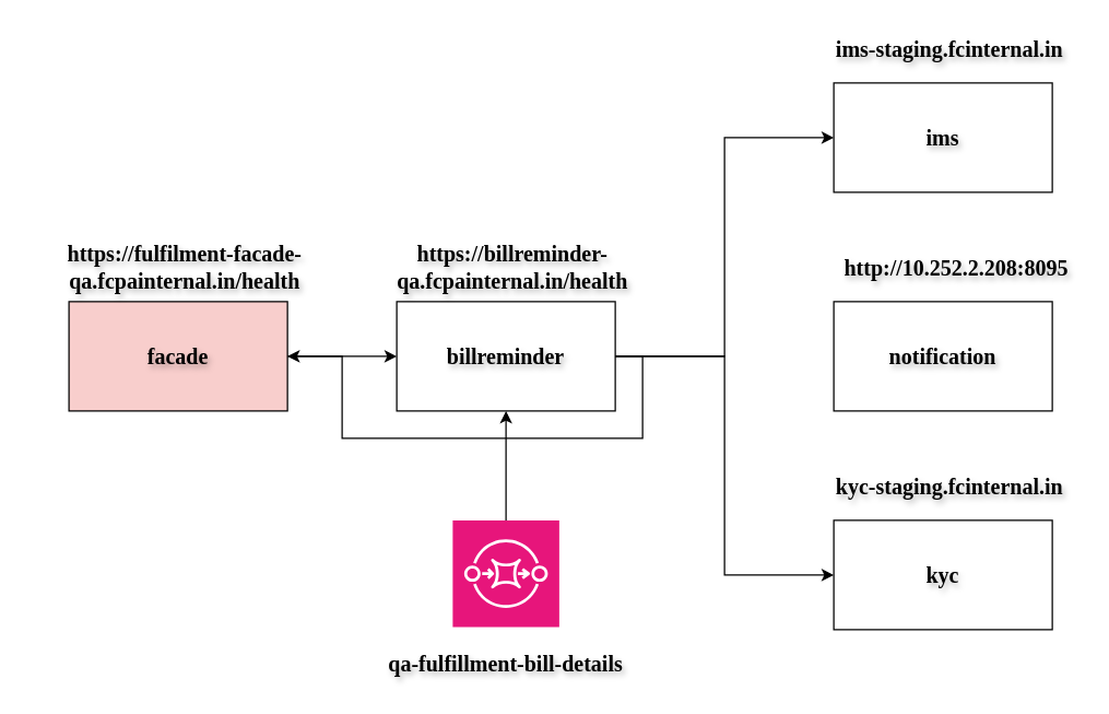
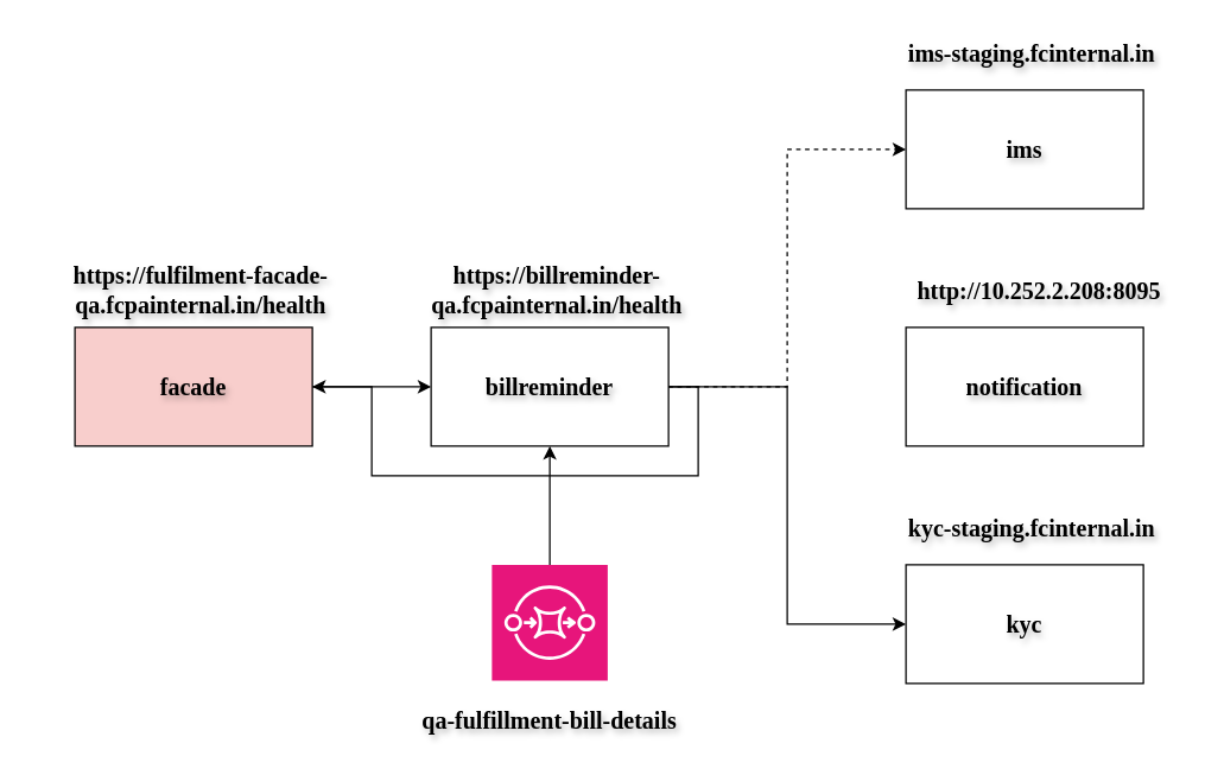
- <mxCell id="4" style="edgeStyle=orthogonalEdgeStyle;rounded=0;orthogonalLoop=1;jettySize=auto;html=1;entryX=0;entryY=0.5;entryDx=0;entryDy=0;fontStyle=1;fontSize=16;movable=1;resizable=1;rotatable=1;deletable=1;editable=1;locked=0;connectable=1;labelBackgroundColor=none;fontColor=default;fontFamily=Times New Roman;textShadow=1;labelBorderColor=none;" edge="1" parent="1" source="7" target="8"><mxGeometry relative="1" as="geometry"><Array as="points"><mxPoint x="530" y="260" /><mxPoint x="530" y="100" /></Array></mxGeometry></mxCell>
+ <mxCell id="4" style="edgeStyle=orthogonalEdgeStyle;rounded=0;orthogonalLoop=1;jettySize=auto;html=1;entryX=0;entryY=0.5;entryDx=0;entryDy=0;fontStyle=1;fontSize=16;movable=1;resizable=1;rotatable=1;deletable=1;editable=1;locked=0;connectable=1;labelBackgroundColor=none;fontColor=default;fontFamily=Times New Roman;textShadow=1;labelBorderColor=none;dashed=1;" edge="1" parent="1" source="7" target="8"><mxGeometry relative="1" as="geometry"><Array as="points"><mxPoint x="530" y="260" /><mxPoint x="530" y="100" /></Array></mxGeometry></mxCell>
